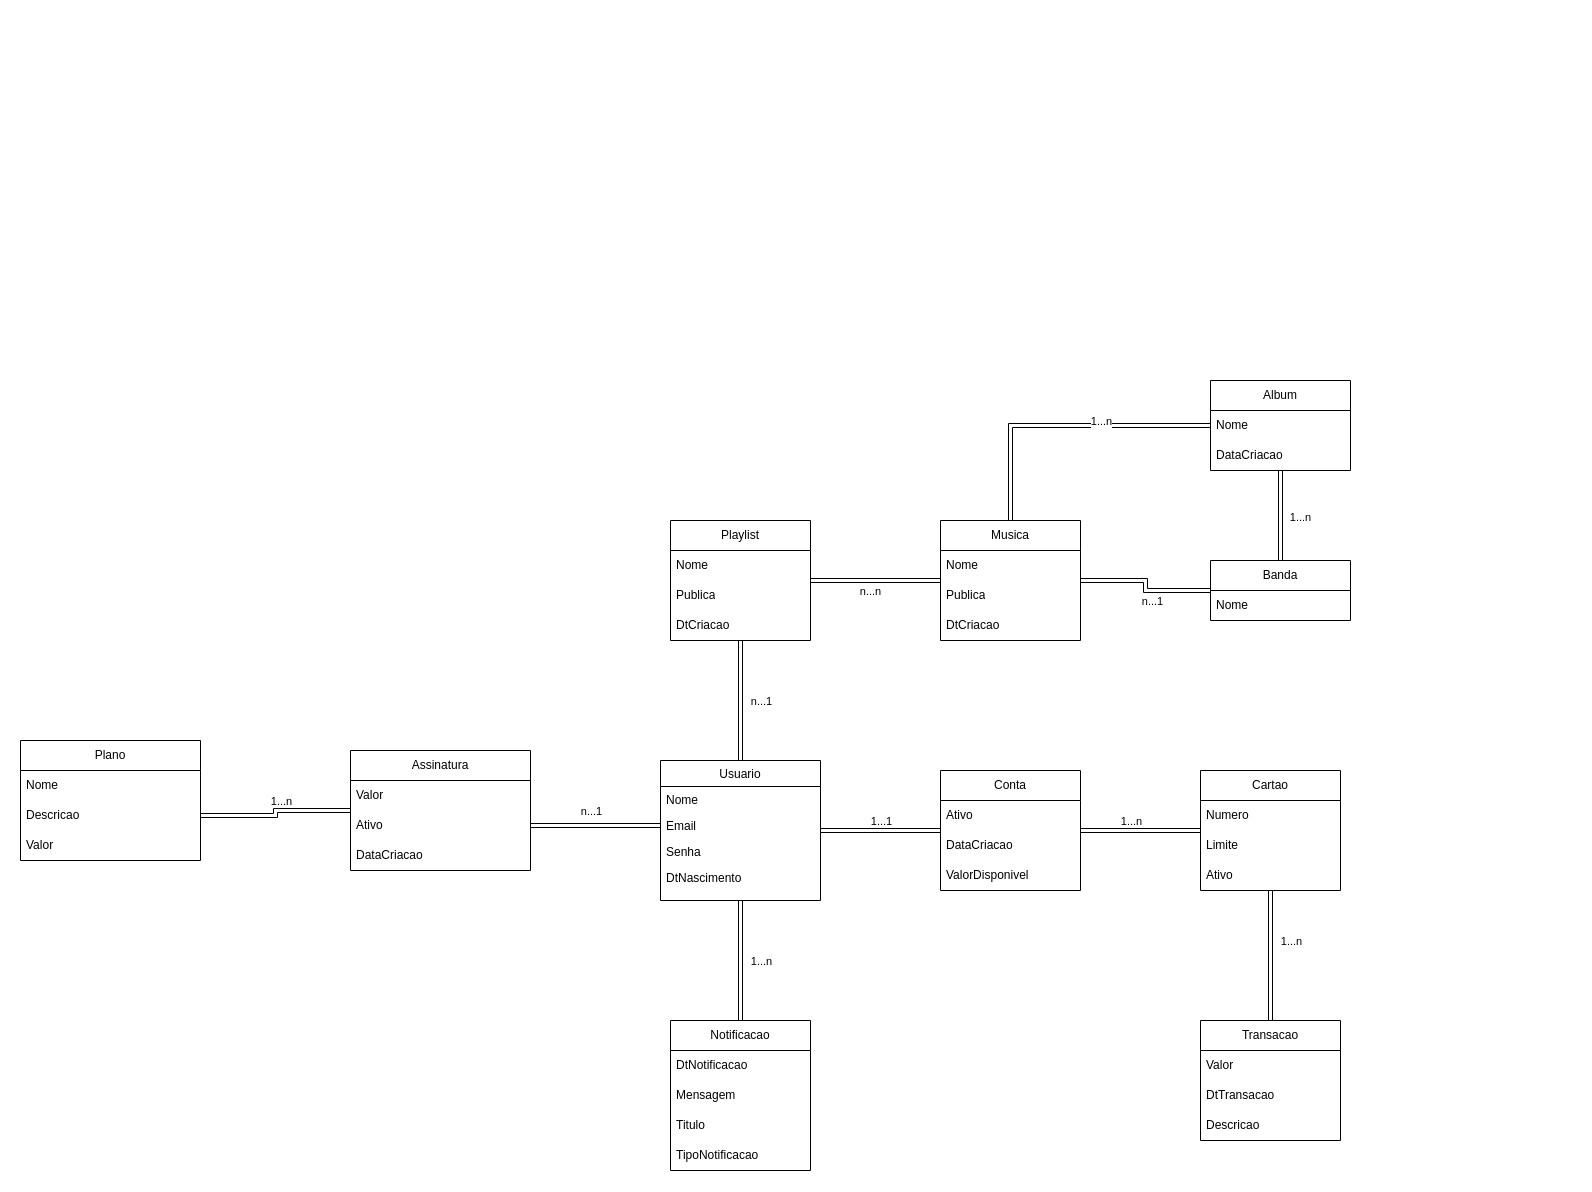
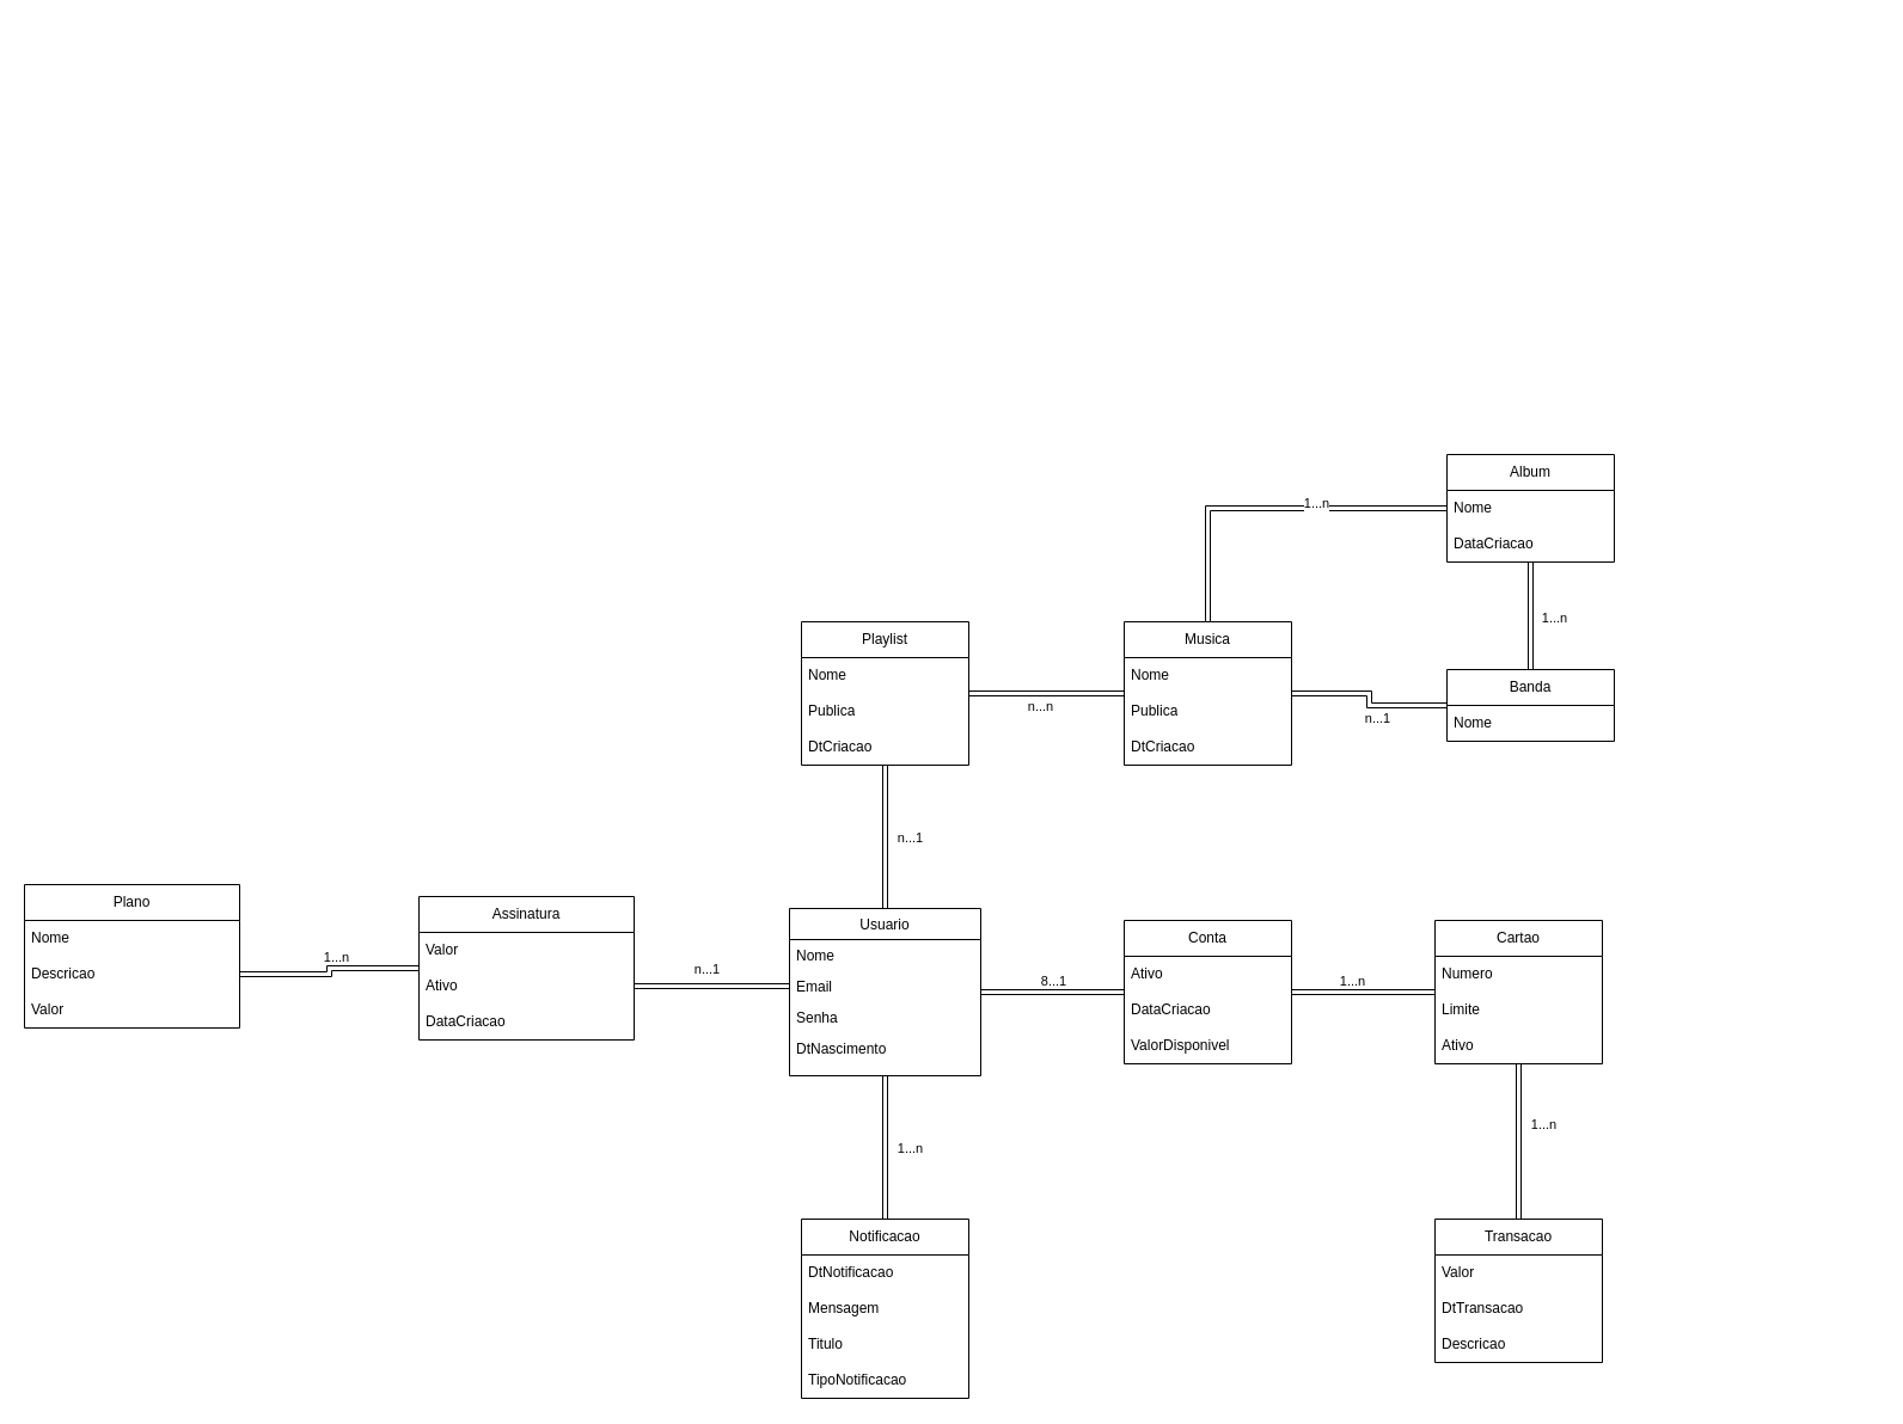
- <mxCell id="62" value="1...1" style="edgeLabel;html=1;align=center;verticalAlign=middle;resizable=0;points=[];" vertex="1" connectable="0" parent="1"><mxGeometry x="880" y="820" as="geometry" /></mxCell>
+ <mxCell id="62" value="8...1" style="edgeLabel;html=1;align=center;verticalAlign=middle;resizable=0;points=[];" vertex="1" connectable="0" parent="1"><mxGeometry x="880" y="820" as="geometry" /></mxCell>
